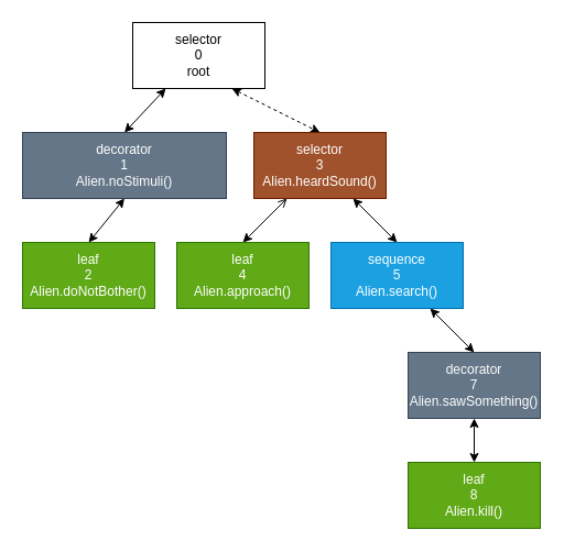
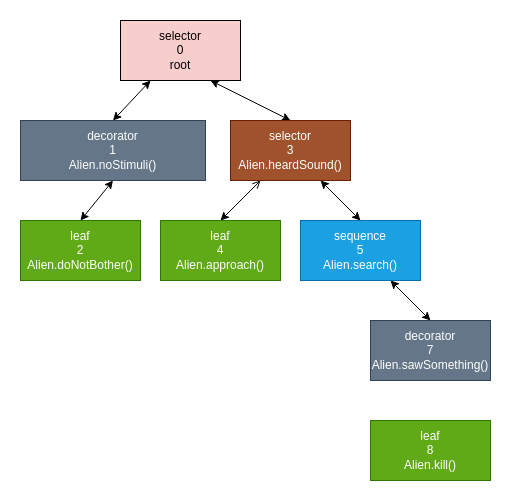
- <mxCell id="4" value="selector&lt;br&gt;0&lt;br&gt;root" style="rounded=0;whiteSpace=wrap;html=1;" parent="1" vertex="1"><mxGeometry x="120" y="20" width="120" height="60" as="geometry" /></mxCell>
+ <mxCell id="4" value="selector&lt;br&gt;0&lt;br&gt;root" style="rounded=0;whiteSpace=wrap;html=1;fillColor=#f8cecc;" parent="1" vertex="1"><mxGeometry x="120" y="20" width="120" height="60" as="geometry" /></mxCell>
- <mxCell id="2" style="rounded=0;orthogonalLoop=1;jettySize=auto;html=1;exitX=0.75;exitY=1;exitDx=0;exitDy=0;entryX=0.5;entryY=0;entryDx=0;entryDy=0;startArrow=classic;startFill=1;dashed=1;" parent="1" source="4" target="7" edge="1"><mxGeometry relative="1" as="geometry" /></mxCell>
+ <mxCell id="2" style="rounded=0;orthogonalLoop=1;jettySize=auto;html=1;exitX=0.75;exitY=1;exitDx=0;exitDy=0;entryX=0.5;entryY=0;entryDx=0;entryDy=0;startArrow=classic;startFill=1;" parent="1" source="4" target="7" edge="1"><mxGeometry relative="1" as="geometry" /></mxCell>
- <mxCell id="10" style="edgeStyle=none;rounded=0;orthogonalLoop=1;jettySize=auto;html=1;exitX=0.5;exitY=1;exitDx=0;exitDy=0;entryX=0.5;entryY=0;entryDx=0;entryDy=0;startArrow=classic;startFill=1;" parent="1" source="11" target="8" edge="1"><mxGeometry relative="1" as="geometry" /></mxCell>
